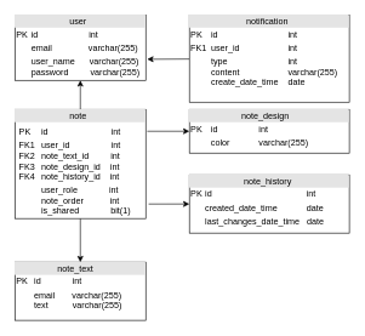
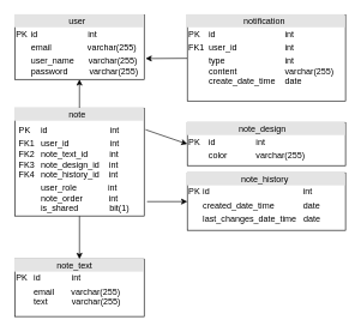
- <mxCell id="11" value="&lt;div style=&quot;box-sizing: border-box ; width: 100% ; background: #e4e4e4 ; padding: 2px&quot;&gt;&amp;nbsp; &amp;nbsp; &amp;nbsp; &amp;nbsp; &amp;nbsp; &amp;nbsp; &amp;nbsp; &amp;nbsp; &amp;nbsp; &amp;nbsp; &amp;nbsp;note_design&lt;/div&gt;&lt;table style=&quot;width: 100% ; font-size: 1em&quot; cellpadding=&quot;2&quot; cellspacing=&quot;0&quot;&gt;&lt;tbody&gt;&lt;tr&gt;&lt;td&gt;PK&lt;/td&gt;&lt;td&gt;id&amp;nbsp; &amp;nbsp; &amp;nbsp; &amp;nbsp; &amp;nbsp; &amp;nbsp; &amp;nbsp; &amp;nbsp; &amp;nbsp;int&lt;/td&gt;&lt;/tr&gt;&lt;tr&gt;&lt;td&gt;&lt;br&gt;&lt;/td&gt;&lt;td&gt;color&amp;nbsp; &amp;nbsp; &amp;nbsp; &amp;nbsp; &amp;nbsp; &amp;nbsp; varchar(255)&lt;/td&gt;&lt;/tr&gt;&lt;tr&gt;&lt;td&gt;&lt;/td&gt;&lt;td&gt;&lt;br&gt;&lt;/td&gt;&lt;/tr&gt;&lt;/tbody&gt;&lt;/table&gt;" style="verticalAlign=top;align=left;overflow=fill;html=1;" vertex="1" parent="1"><mxGeometry x="260" y="150" width="220" height="60" as="geometry" /></mxCell>
+ <mxCell id="11" value="&lt;div style=&quot;box-sizing: border-box ; width: 100% ; background: #e4e4e4 ; padding: 2px&quot;&gt;&amp;nbsp; &amp;nbsp; &amp;nbsp; &amp;nbsp; &amp;nbsp; &amp;nbsp; &amp;nbsp; &amp;nbsp; &amp;nbsp; &amp;nbsp; &amp;nbsp;note_design&lt;/div&gt;&lt;table style=&quot;width: 100% ; font-size: 1em&quot; cellpadding=&quot;2&quot; cellspacing=&quot;0&quot;&gt;&lt;tbody&gt;&lt;tr&gt;&lt;td&gt;PK&lt;/td&gt;&lt;td&gt;id&amp;nbsp; &amp;nbsp; &amp;nbsp; &amp;nbsp; &amp;nbsp; &amp;nbsp; &amp;nbsp; &amp;nbsp; &amp;nbsp;int&lt;/td&gt;&lt;/tr&gt;&lt;tr&gt;&lt;td&gt;&lt;br&gt;&lt;/td&gt;&lt;td&gt;color&amp;nbsp; &amp;nbsp; &amp;nbsp; &amp;nbsp; &amp;nbsp; &amp;nbsp; varchar(255)&lt;/td&gt;&lt;/tr&gt;&lt;tr&gt;&lt;td&gt;&lt;/td&gt;&lt;td&gt;&lt;br&gt;&lt;/td&gt;&lt;/tr&gt;&lt;/tbody&gt;&lt;/table&gt;" style="verticalAlign=top;align=left;overflow=fill;html=1;" vertex="1" parent="1"><mxGeometry x="260" y="170" width="220" height="60" as="geometry" /></mxCell>
